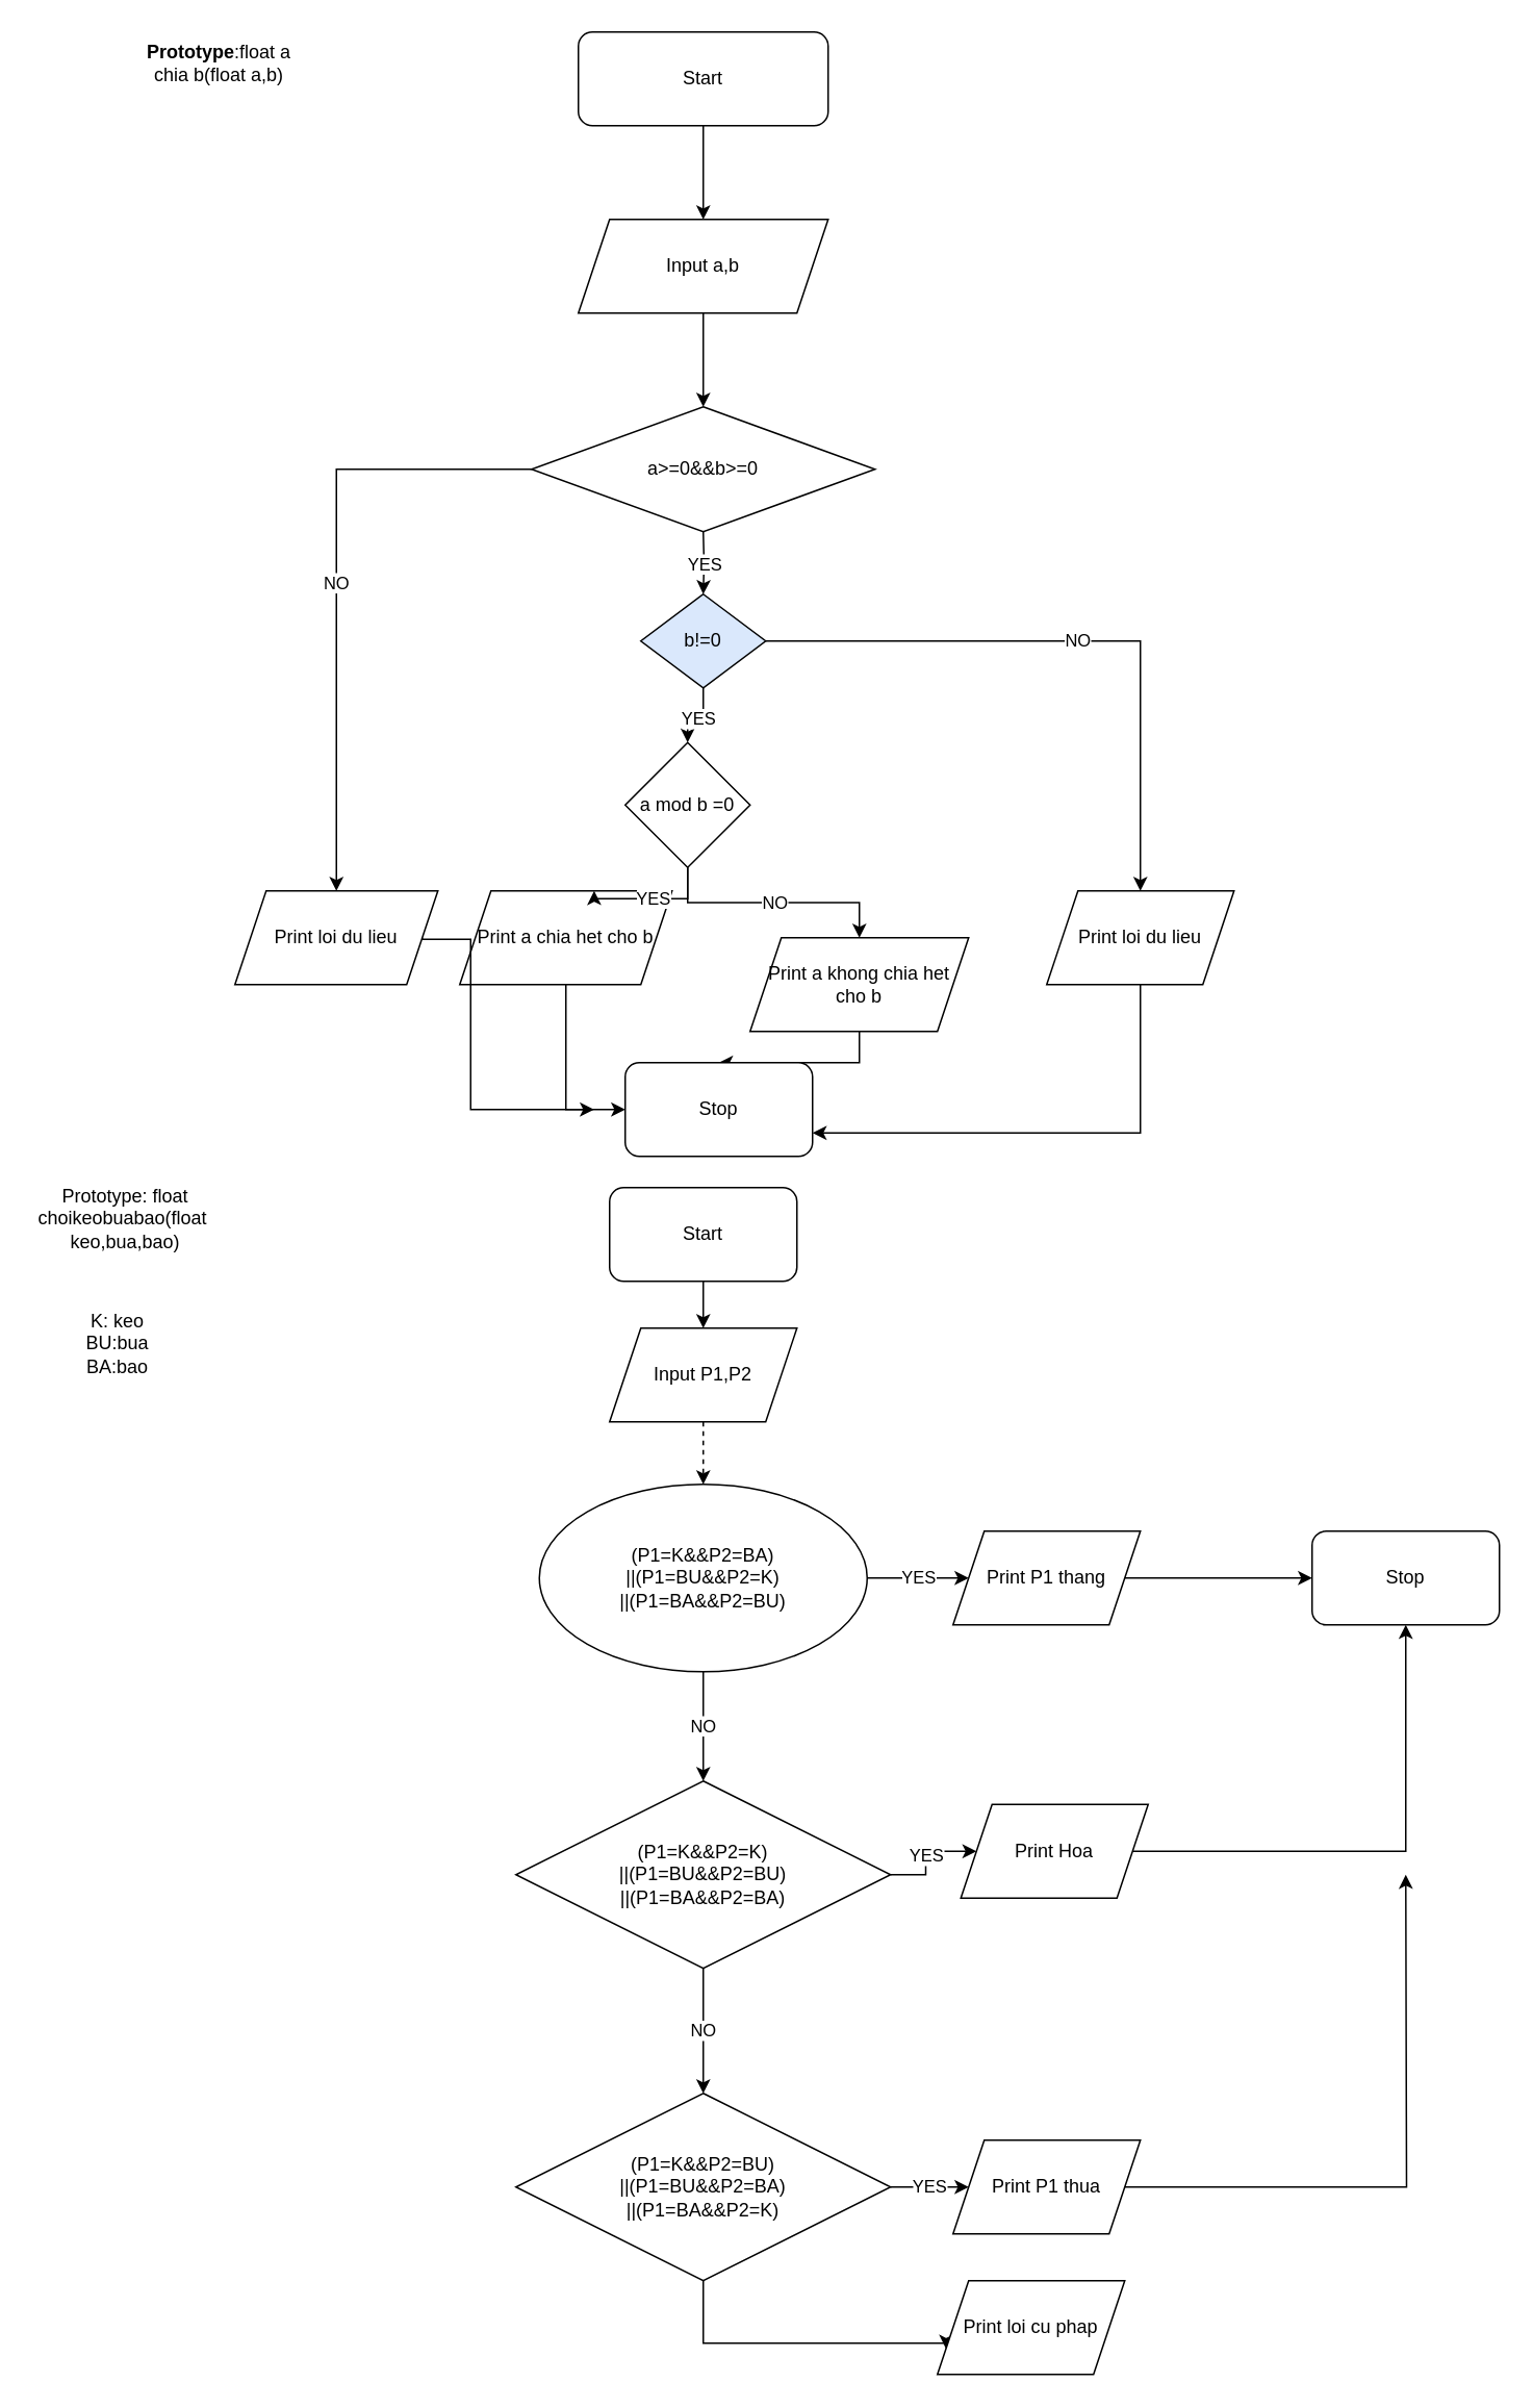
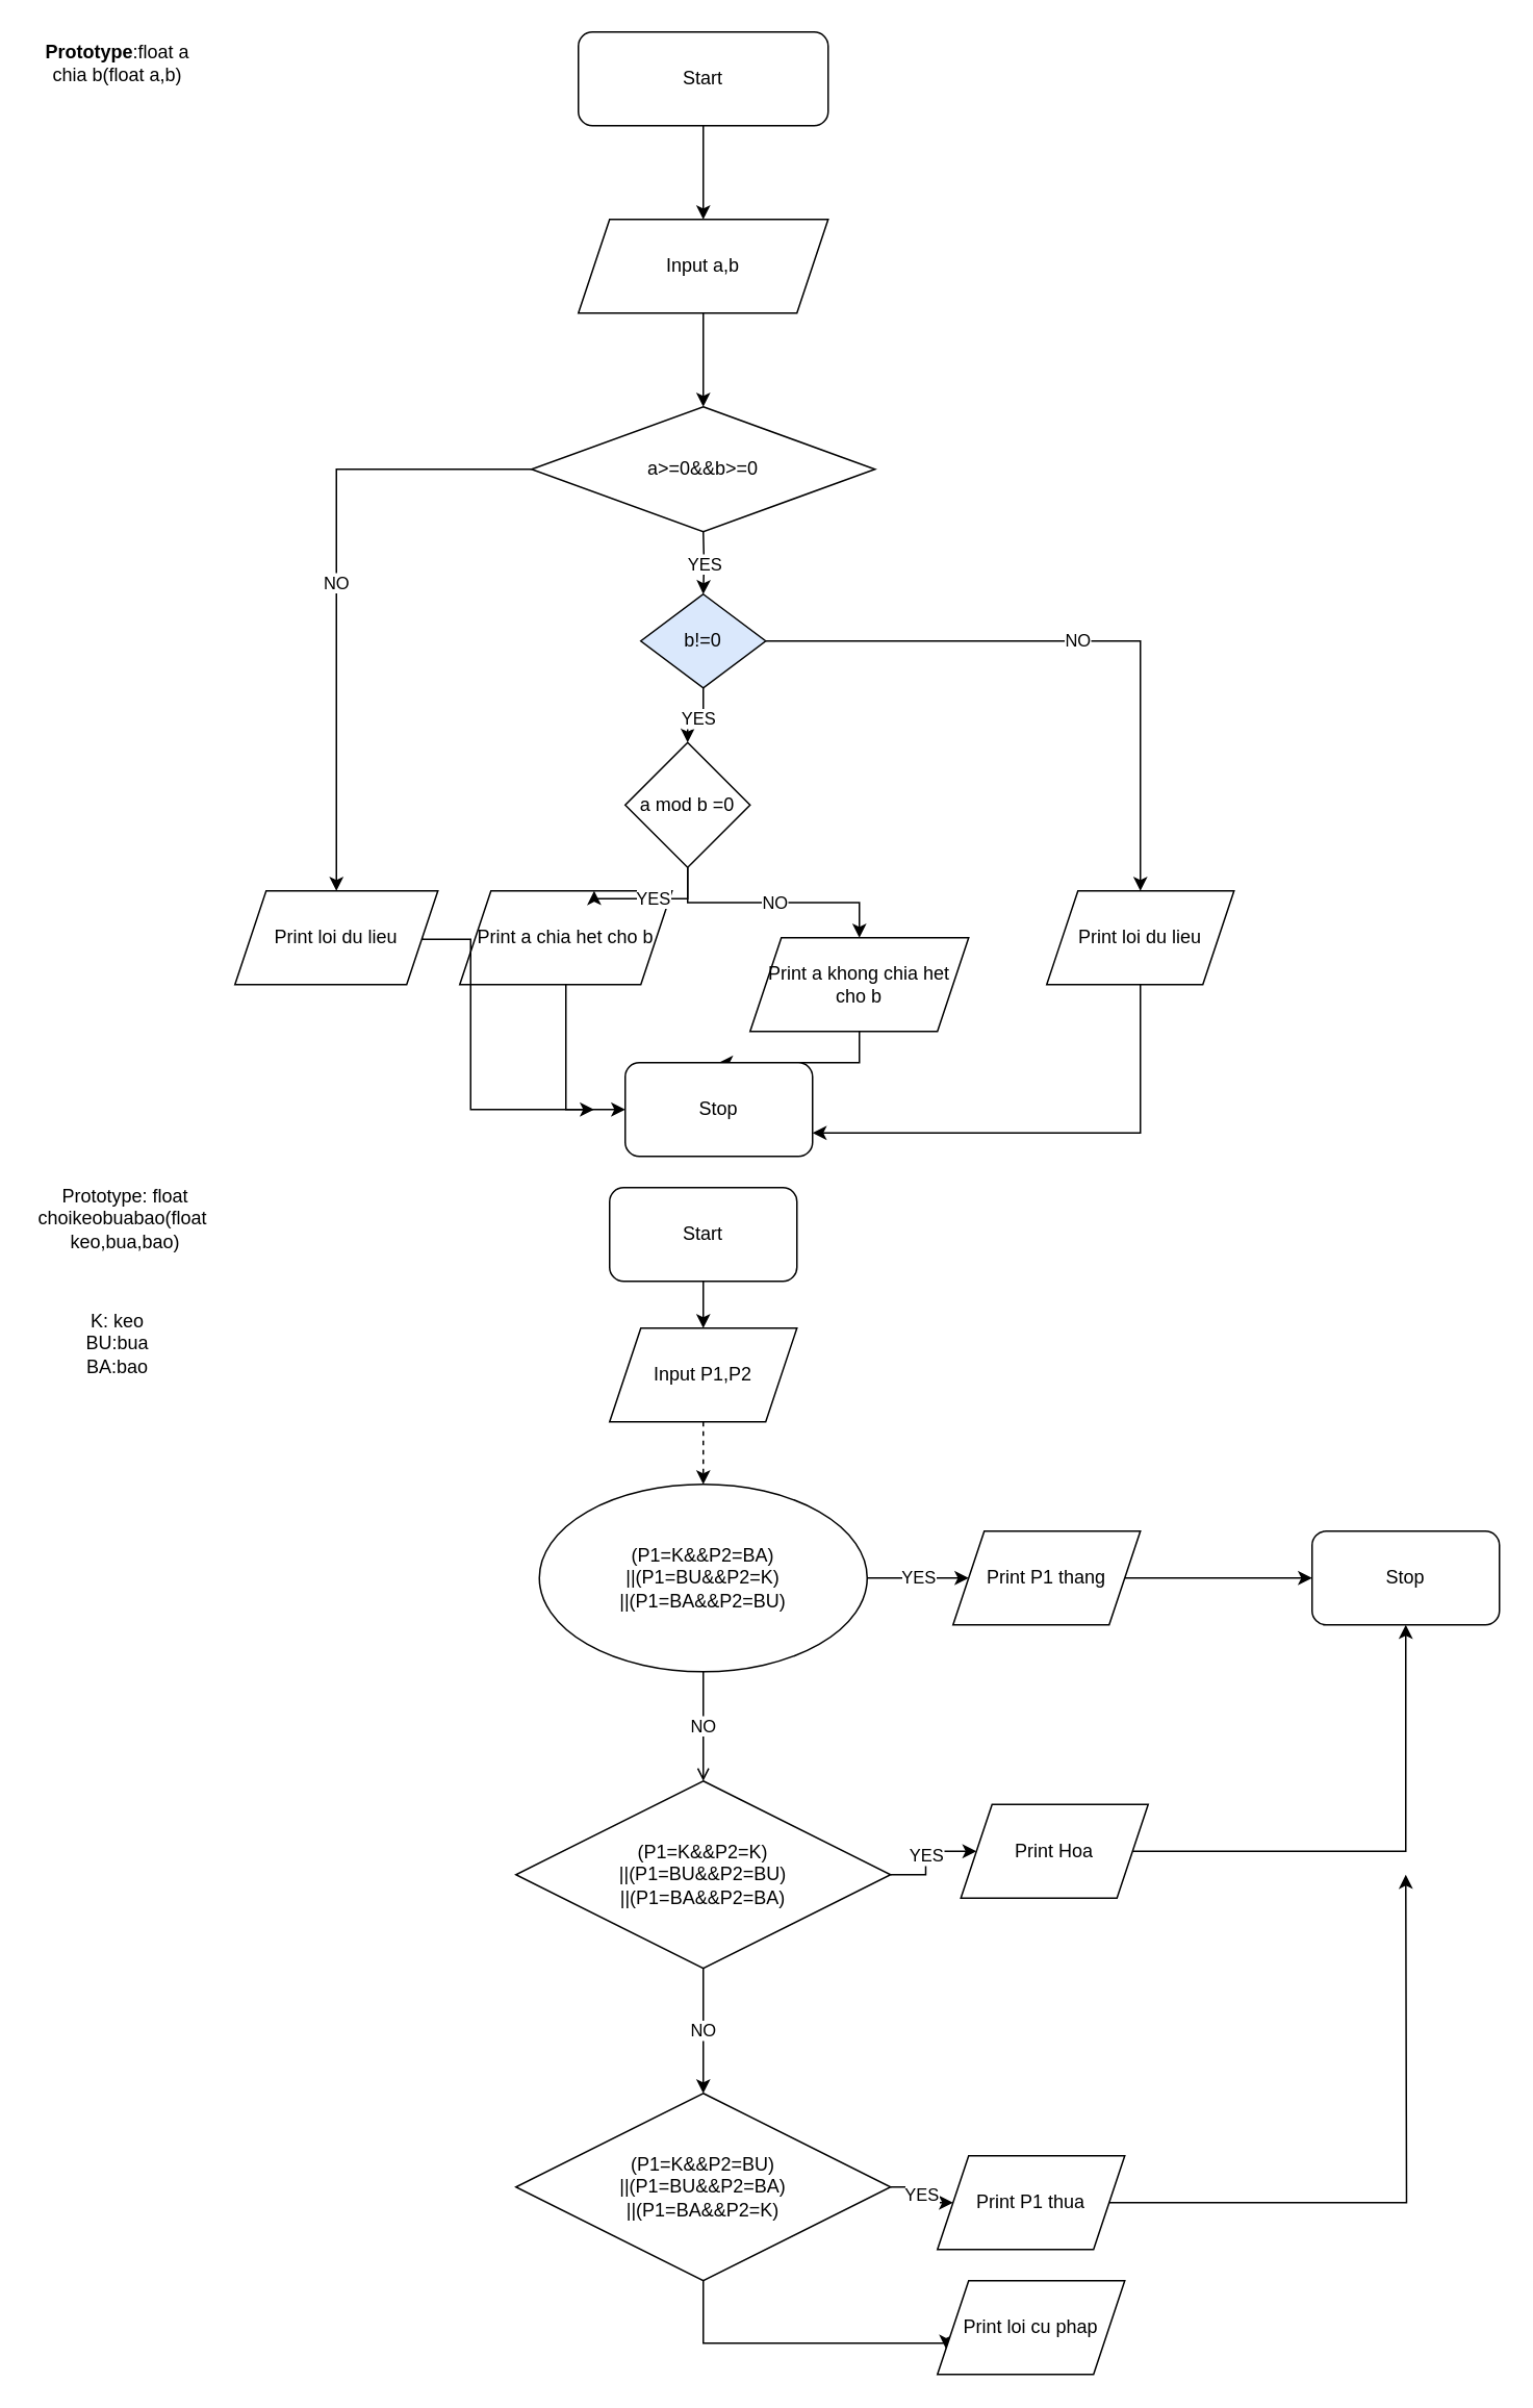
- <mxCell id="7" value="&lt;b&gt;Prototype&lt;/b&gt;:float a chia b(float a,b)" style="text;html=1;align=center;verticalAlign=middle;whiteSpace=wrap;rounded=0;" vertex="1" parent="1"><mxGeometry x="85" y="20" width="110" height="40" as="geometry" /></mxCell>
+ <mxCell id="7" value="&lt;b&gt;Prototype&lt;/b&gt;:float a chia b(float a,b)" style="text;html=1;align=center;verticalAlign=middle;whiteSpace=wrap;rounded=0;" vertex="1" parent="1"><mxGeometry x="20" y="20" width="110" height="40" as="geometry" /></mxCell>
- <mxCell id="15" value="NO" style="edgeStyle=orthogonalEdgeStyle;rounded=0;orthogonalLoop=1;jettySize=auto;html=1;" edge="1" parent="1" source="16" target="21"><mxGeometry relative="1" as="geometry" /></mxCell>
+ <mxCell id="15" value="NO" style="edgeStyle=orthogonalEdgeStyle;rounded=0;orthogonalLoop=1;jettySize=auto;html=1;endArrow=open;" edge="1" parent="1" source="16" target="21"><mxGeometry relative="1" as="geometry" /></mxCell>
- <mxCell id="28" value="Print P1 thua" style="shape=parallelogram;perimeter=parallelogramPerimeter;whiteSpace=wrap;html=1;fixedSize=1;" vertex="1" parent="1"><mxGeometry x="610" y="1370" width="120" height="60" as="geometry" /></mxCell>
+ <mxCell id="28" value="Print P1 thua" style="shape=parallelogram;perimeter=parallelogramPerimeter;whiteSpace=wrap;html=1;fixedSize=1;" vertex="1" parent="1"><mxGeometry x="600" y="1380" width="120" height="60" as="geometry" /></mxCell>
